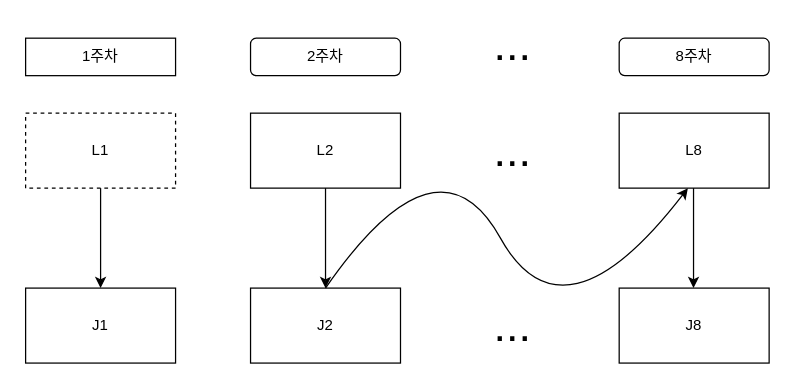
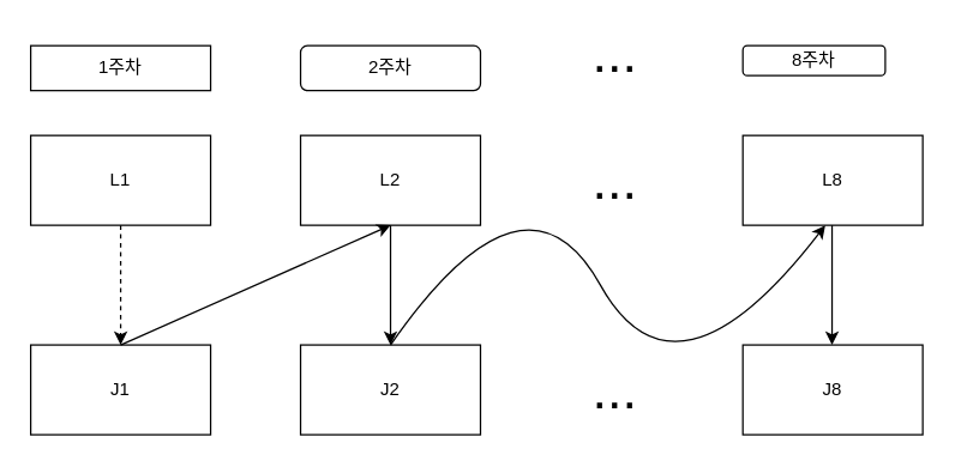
- <mxCell id="10" value="8주차" style="rounded=1;whiteSpace=wrap;html=1;" vertex="1" parent="1"><mxGeometry x="495" y="30" width="120" height="30" as="geometry" /></mxCell>
+ <mxCell id="10" value="8주차" style="rounded=1;whiteSpace=wrap;html=1;" vertex="1" parent="1"><mxGeometry x="495" y="30" width="95" height="20" as="geometry" /></mxCell>
- <mxCell id="2" value="L1" style="rounded=0;whiteSpace=wrap;html=1;dashed=1;" vertex="1" parent="1"><mxGeometry x="20" y="90" width="120" height="60" as="geometry" /></mxCell>
+ <mxCell id="2" value="L1" style="rounded=0;whiteSpace=wrap;html=1;" vertex="1" parent="1"><mxGeometry x="20" y="90" width="120" height="60" as="geometry" /></mxCell>
- <mxCell id="11" value="" style="endArrow=classic;html=1;exitX=0.5;exitY=1;exitDx=0;exitDy=0;entryX=0.5;entryY=0;entryDx=0;entryDy=0;" edge="1" parent="1" source="2" target="3"><mxGeometry width="50" height="50" relative="1" as="geometry"><mxPoint x="300" y="200" as="sourcePoint" /><mxPoint x="350" y="150" as="targetPoint" /></mxGeometry></mxCell>
+ <mxCell id="11" value="" style="endArrow=classic;html=1;exitX=0.5;exitY=1;exitDx=0;exitDy=0;entryX=0.5;entryY=0;entryDx=0;entryDy=0;dashed=1;" edge="1" parent="1" source="2" target="3"><mxGeometry width="50" height="50" relative="1" as="geometry"><mxPoint x="300" y="200" as="sourcePoint" /><mxPoint x="350" y="150" as="targetPoint" /></mxGeometry></mxCell>
+ <mxCell id="12" value="" style="endArrow=classic;html=1;exitX=0.5;exitY=0;exitDx=0;exitDy=0;entryX=0.5;entryY=1;entryDx=0;entryDy=0;" edge="1" parent="1" source="3" target="4"><mxGeometry width="50" height="50" relative="1" as="geometry"><mxPoint x="79.5" y="240" as="sourcePoint" /><mxPoint x="79.5" y="320" as="targetPoint" /></mxGeometry></mxCell>
